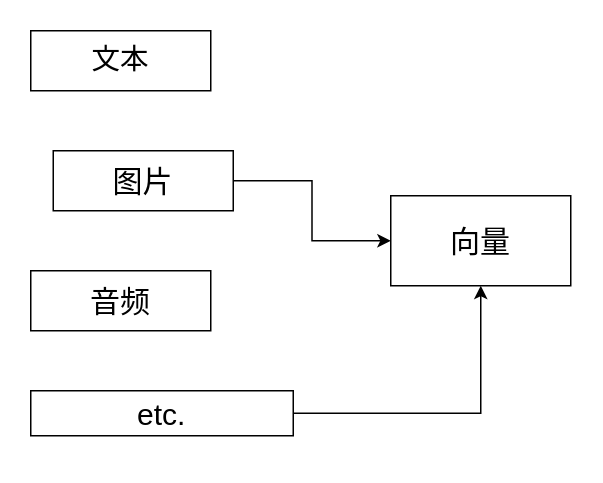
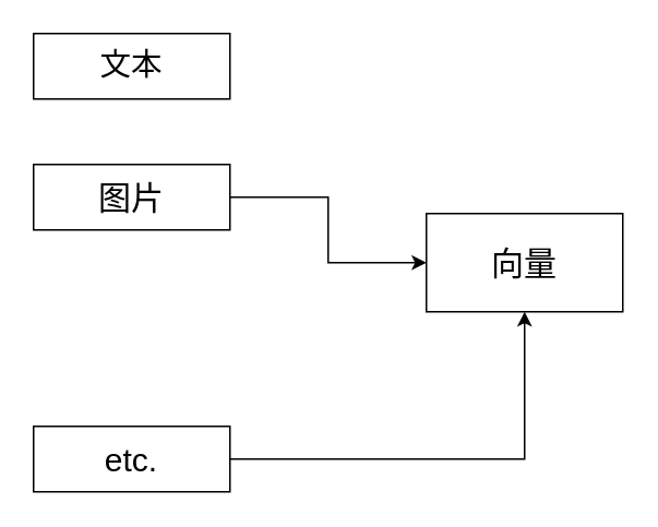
- <mxCell id="4" value="&lt;font style=&quot;font-size: 20px;&quot;&gt;图片&lt;/font&gt;" style="rounded=0;whiteSpace=wrap;html=1;" vertex="1" parent="1"><mxGeometry x="35" y="100" width="120" height="40" as="geometry" /></mxCell>
+ <mxCell id="4" value="&lt;font style=&quot;font-size: 20px;&quot;&gt;图片&lt;/font&gt;" style="rounded=0;whiteSpace=wrap;html=1;" vertex="1" parent="1"><mxGeometry x="20" y="100" width="120" height="40" as="geometry" /></mxCell>
- <mxCell id="5" value="&lt;span style=&quot;font-size: 20px;&quot;&gt;音频&lt;/span&gt;" style="rounded=0;whiteSpace=wrap;html=1;" vertex="1" parent="1"><mxGeometry x="20" y="180" width="120" height="40" as="geometry" /></mxCell>
- <mxCell id="7" value="&lt;font style=&quot;font-size: 20px;&quot;&gt;etc.&lt;/font&gt;" style="rounded=0;whiteSpace=wrap;html=1;" vertex="1" parent="1"><mxGeometry x="20" y="260" width="175" height="30" as="geometry" /></mxCell>
+ <mxCell id="7" value="&lt;font style=&quot;font-size: 20px;&quot;&gt;etc.&lt;/font&gt;" style="rounded=0;whiteSpace=wrap;html=1;" vertex="1" parent="1"><mxGeometry x="20" y="260" width="120" height="40" as="geometry" /></mxCell>
